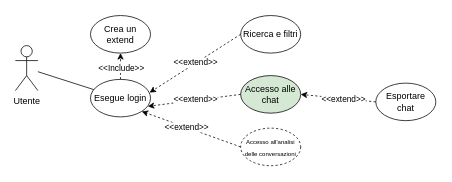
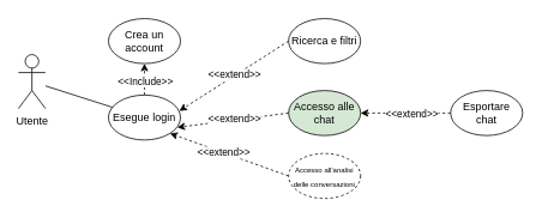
- <mxCell id="16" value="Crea un extend" style="ellipse;whiteSpace=wrap;html=1;" vertex="1" parent="1"><mxGeometry x="120" y="20" width="80" height="50" as="geometry" /></mxCell>
+ <mxCell id="16" value="Crea un account" style="ellipse;whiteSpace=wrap;html=1;" vertex="1" parent="1"><mxGeometry x="120" y="20" width="80" height="50" as="geometry" /></mxCell>
- <mxCell id="7" value="Esportare chat" style="ellipse;whiteSpace=wrap;html=1;" vertex="1" parent="1"><mxGeometry x="500" y="110" width="80" height="50" as="geometry" /></mxCell>
+ <mxCell id="7" value="Esportare chat" style="ellipse;whiteSpace=wrap;html=1;" vertex="1" parent="1"><mxGeometry x="500" y="100" width="80" height="50" as="geometry" /></mxCell>
